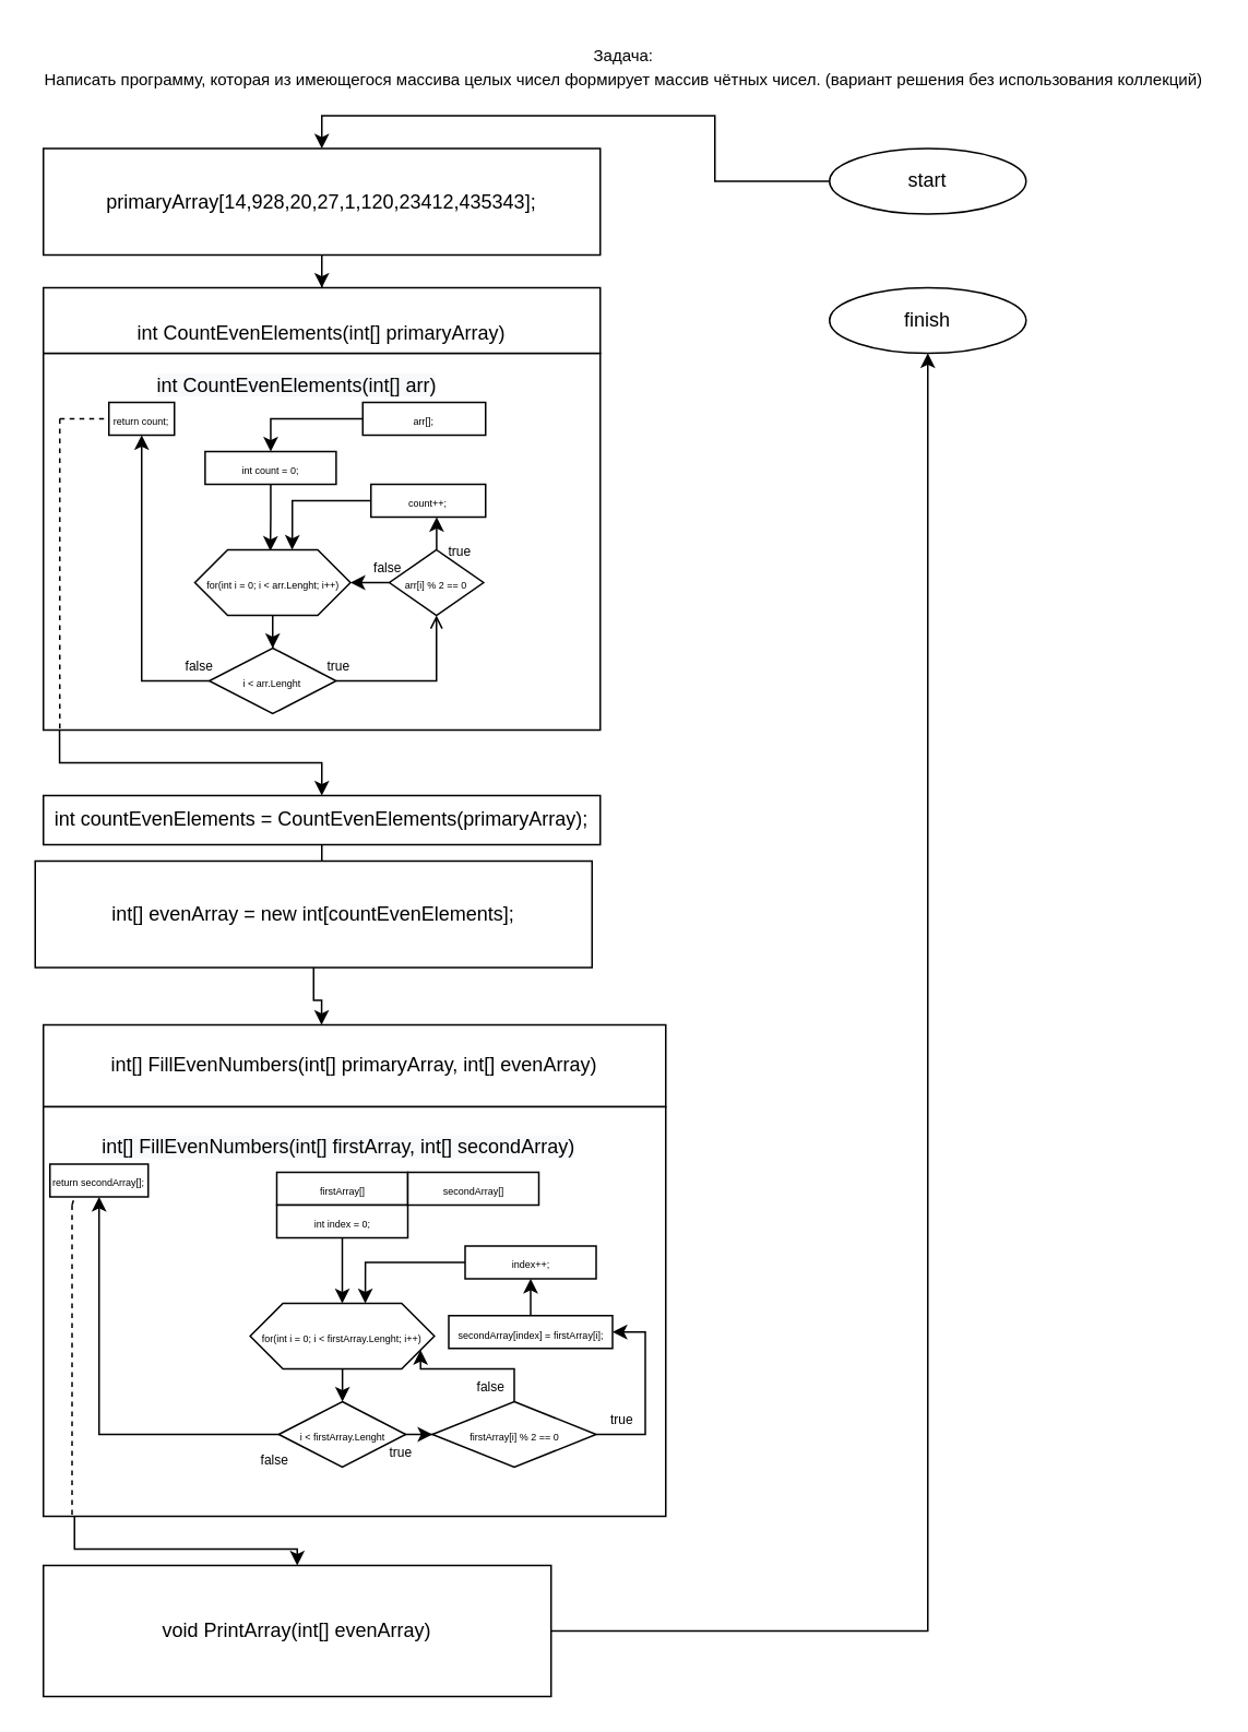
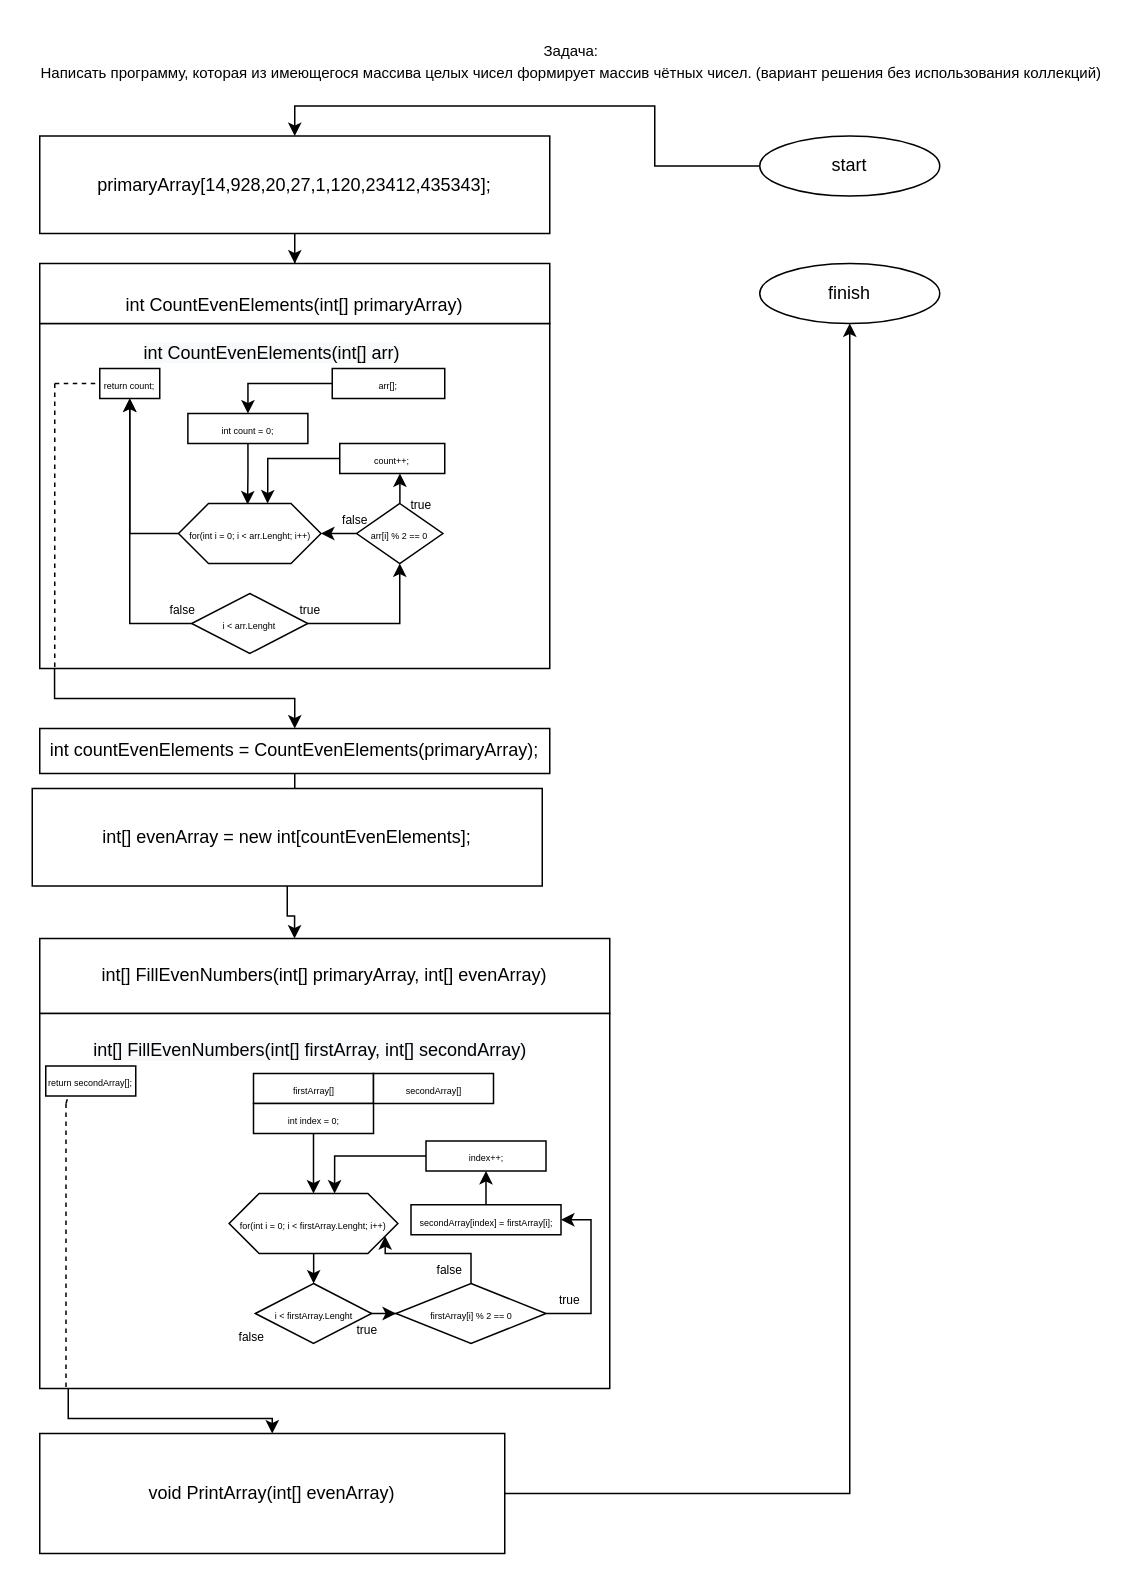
- <mxCell id="25" style="edgeStyle=orthogonalEdgeStyle;rounded=0;orthogonalLoop=1;jettySize=auto;html=1;entryX=0.5;entryY=1;entryDx=0;entryDy=0;endArrow=open;" edge="1" parent="1" source="26" target="34"><mxGeometry relative="1" as="geometry"><mxPoint x="288" y="377" as="targetPoint" /></mxGeometry></mxCell>
+ <mxCell id="25" style="edgeStyle=orthogonalEdgeStyle;rounded=0;orthogonalLoop=1;jettySize=auto;html=1;entryX=0.5;entryY=1;entryDx=0;entryDy=0;" edge="1" parent="1" source="26" target="34"><mxGeometry relative="1" as="geometry"><mxPoint x="288" y="377" as="targetPoint" /></mxGeometry></mxCell>
- <mxCell id="22" style="edgeStyle=orthogonalEdgeStyle;rounded=0;orthogonalLoop=1;jettySize=auto;html=1;entryX=0.5;entryY=0;entryDx=0;entryDy=0;" edge="1" parent="1" source="23" target="26"><mxGeometry relative="1" as="geometry" /></mxCell>
+ <mxCell id="22" style="edgeStyle=orthogonalEdgeStyle;rounded=0;orthogonalLoop=1;jettySize=auto;html=1;" edge="1" parent="1" source="23" target="27"><mxGeometry relative="1" as="geometry" /></mxCell>
- <mxCell id="47" style="edgeStyle=orthogonalEdgeStyle;rounded=0;orthogonalLoop=1;jettySize=auto;html=1;entryX=0.5;entryY=1;entryDx=0;entryDy=0;" edge="1" parent="1" source="49" target="50"><mxGeometry relative="1" as="geometry" /></mxCell>
